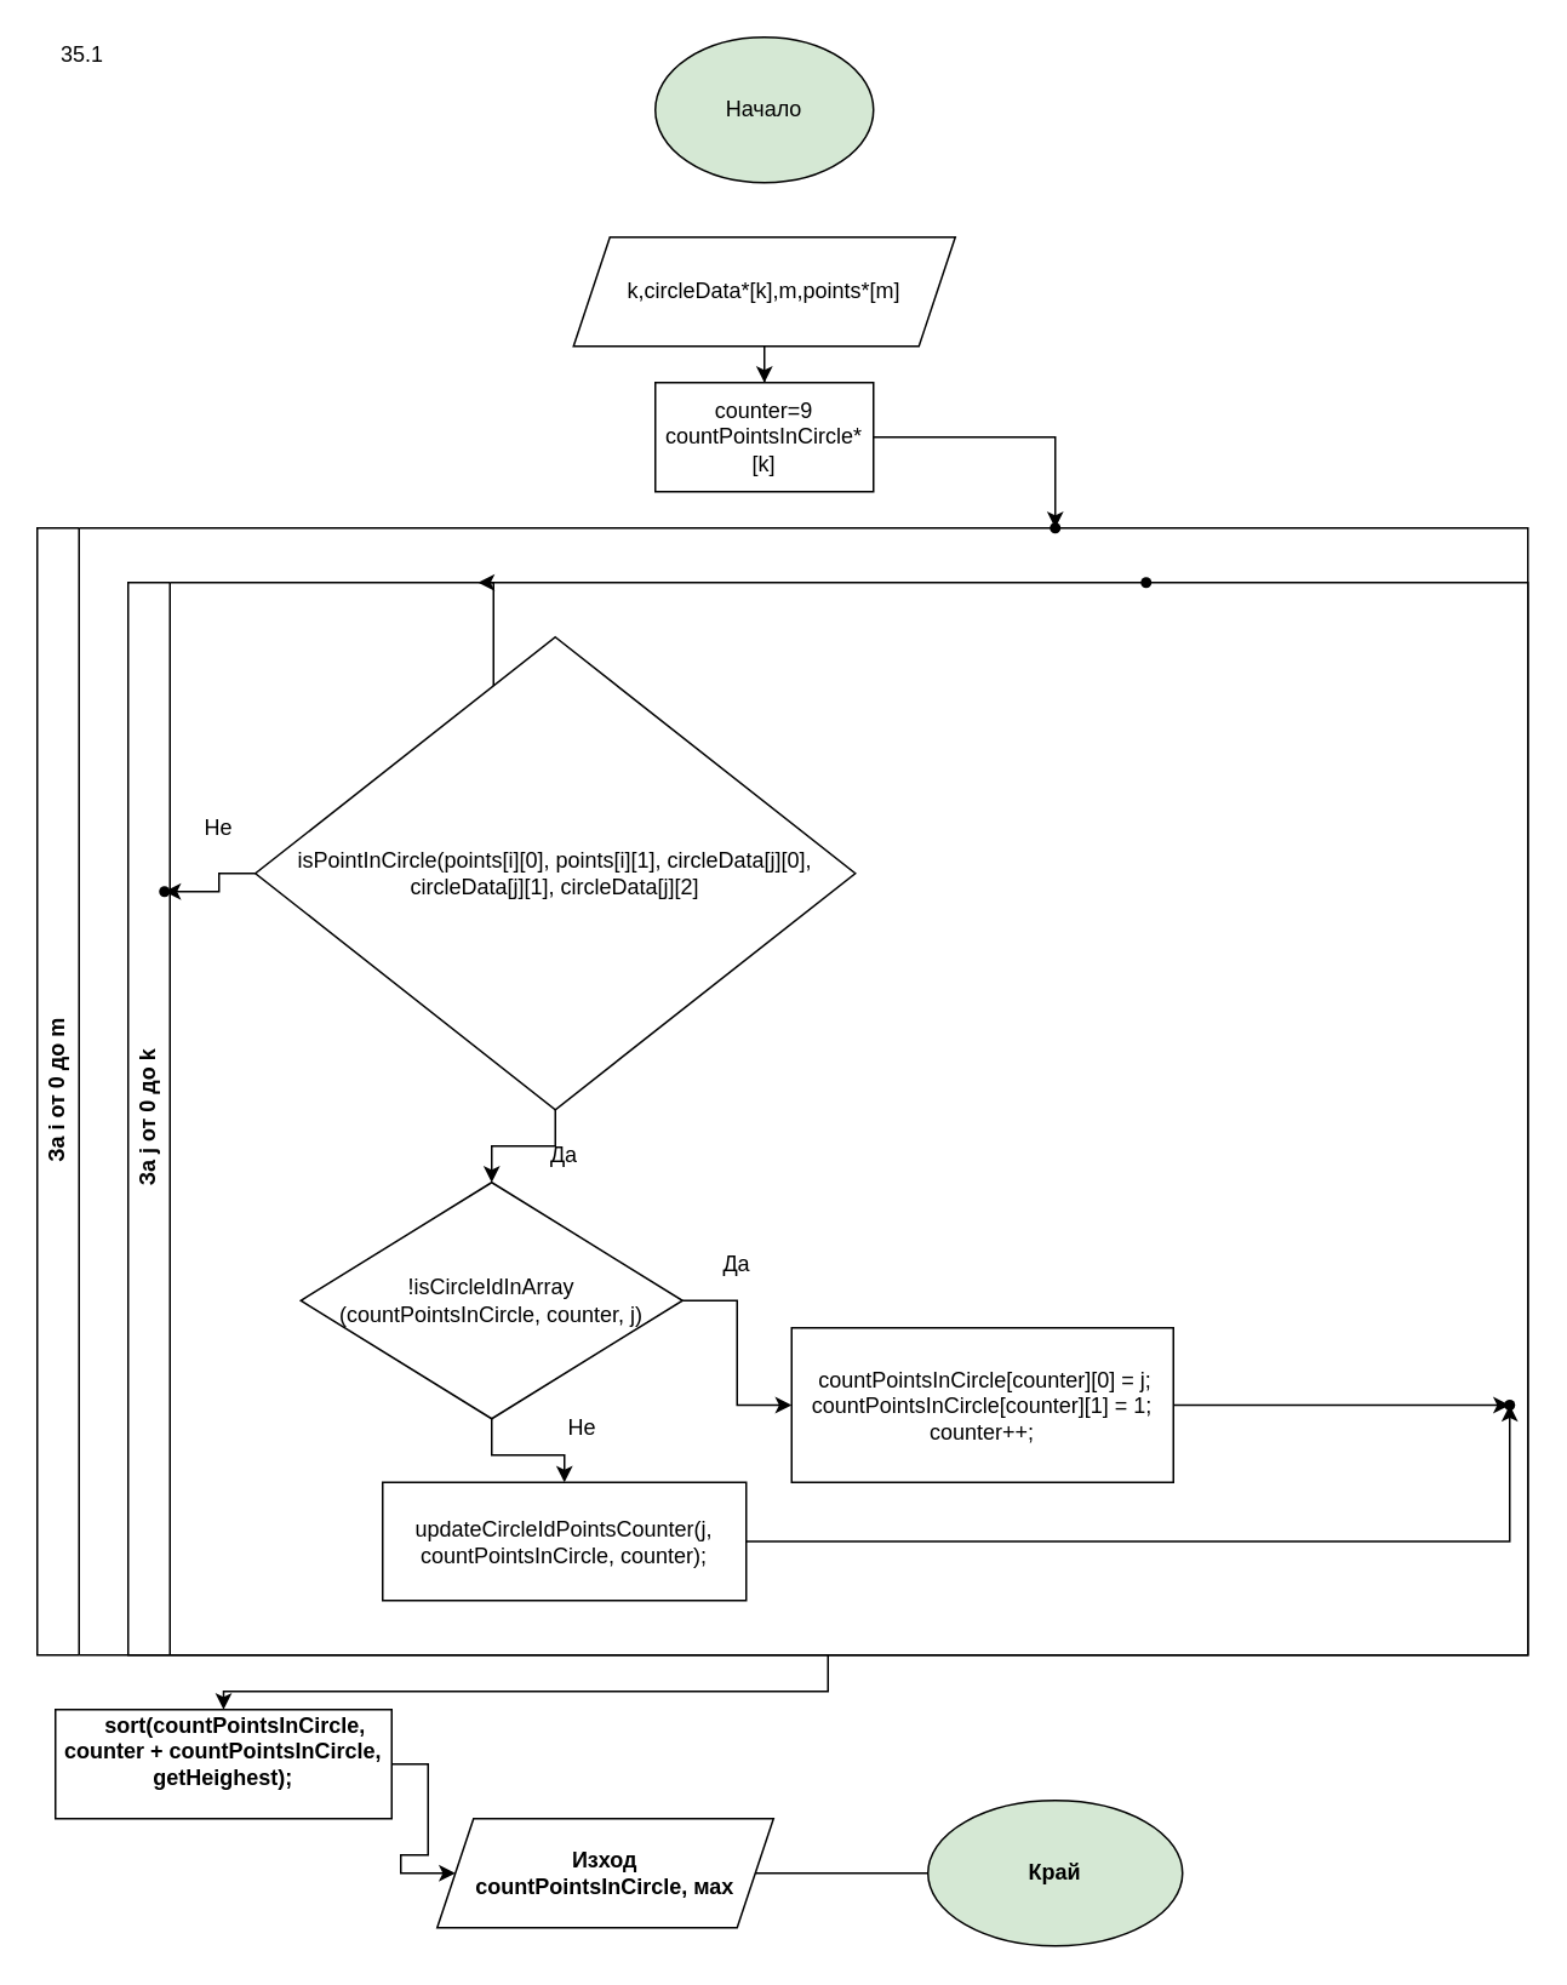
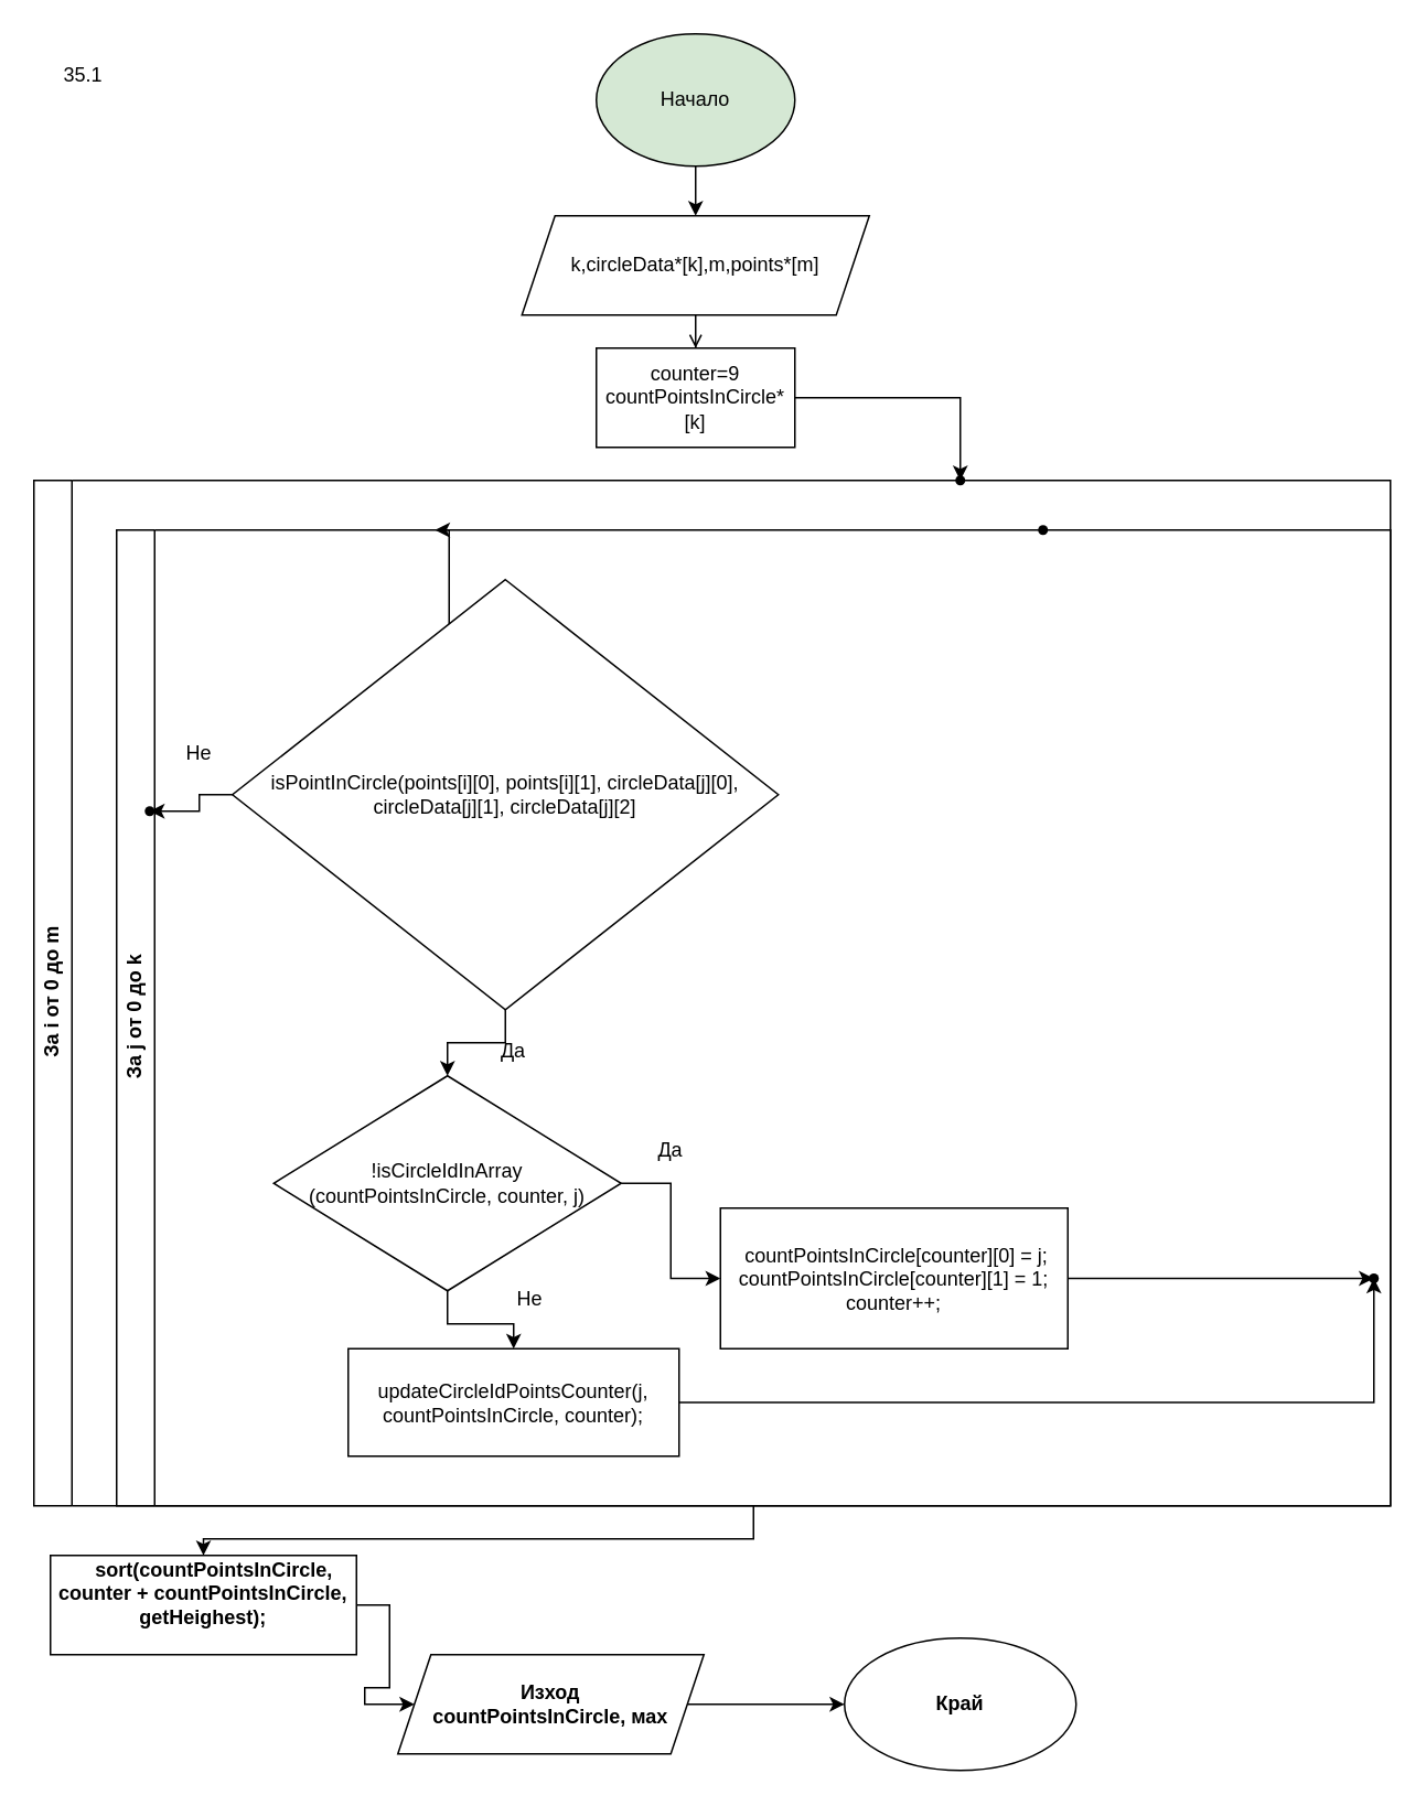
- <mxCell id="6" value="35.1" style="text;html=1;strokeColor=none;fillColor=none;align=center;verticalAlign=middle;whiteSpace=wrap;rounded=0;" vertex="1" parent="1"><mxGeometry x="15" y="15" width="60" height="30" as="geometry" /></mxCell>
+ <mxCell id="6" value="35.1" style="text;html=1;strokeColor=none;fillColor=none;align=center;verticalAlign=middle;whiteSpace=wrap;rounded=0;" vertex="1" parent="1"><mxGeometry x="20" y="30" width="60" height="30" as="geometry" /></mxCell>
+ <mxCell id="2" value="" style="edgeStyle=orthogonalEdgeStyle;rounded=0;orthogonalLoop=1;jettySize=auto;html=1;" edge="1" parent="1" source="3" target="5"><mxGeometry relative="1" as="geometry" /></mxCell>
- <mxCell id="4" value="" style="edgeStyle=orthogonalEdgeStyle;rounded=0;orthogonalLoop=1;jettySize=auto;html=1;" edge="1" parent="1" source="5" target="8"><mxGeometry relative="1" as="geometry" /></mxCell>
+ <mxCell id="4" value="" style="edgeStyle=orthogonalEdgeStyle;rounded=0;orthogonalLoop=1;jettySize=auto;html=1;endArrow=open;" edge="1" parent="1" source="5" target="8"><mxGeometry relative="1" as="geometry" /></mxCell>
- <mxCell id="33" value="" style="edgeStyle=orthogonalEdgeStyle;rounded=0;orthogonalLoop=1;jettySize=auto;html=1;endArrow=none;" edge="1" parent="1" source="34" target="35"><mxGeometry relative="1" as="geometry" /></mxCell>
+ <mxCell id="33" value="" style="edgeStyle=orthogonalEdgeStyle;rounded=0;orthogonalLoop=1;jettySize=auto;html=1;" edge="1" parent="1" source="34" target="35"><mxGeometry relative="1" as="geometry" /></mxCell>
- <mxCell id="35" value="Край" style="ellipse;whiteSpace=wrap;html=1;fontStyle=1;startSize=23;fillColor=#d5e8d4;" vertex="1" parent="1"><mxGeometry x="510" y="990" width="140" height="80" as="geometry" /></mxCell>
+ <mxCell id="35" value="Край" style="ellipse;whiteSpace=wrap;html=1;fontStyle=1;startSize=23;" vertex="1" parent="1"><mxGeometry x="510" y="990" width="140" height="80" as="geometry" /></mxCell>
